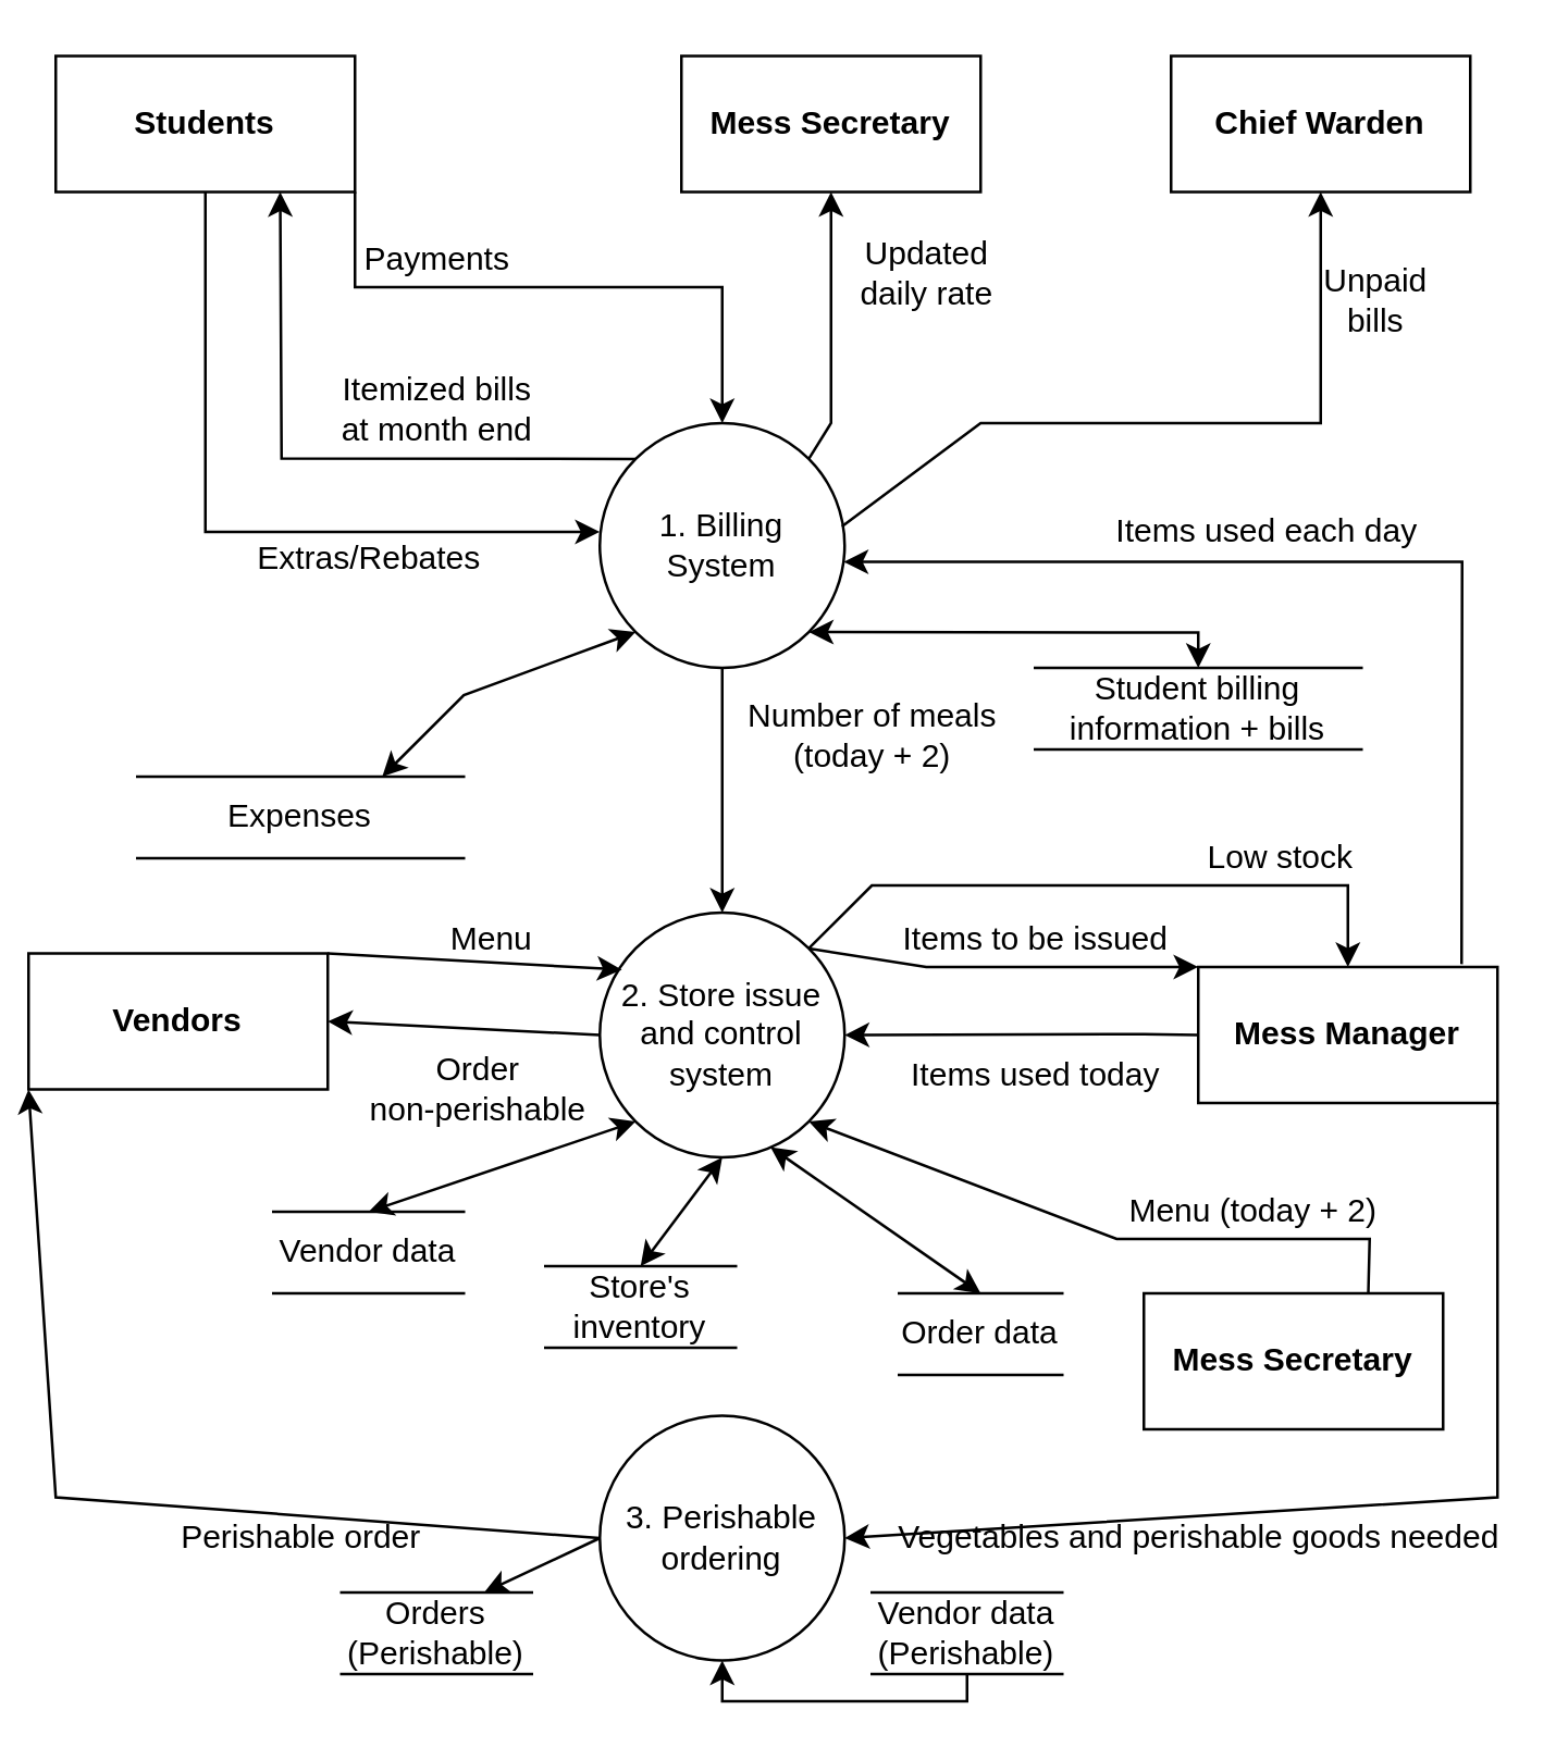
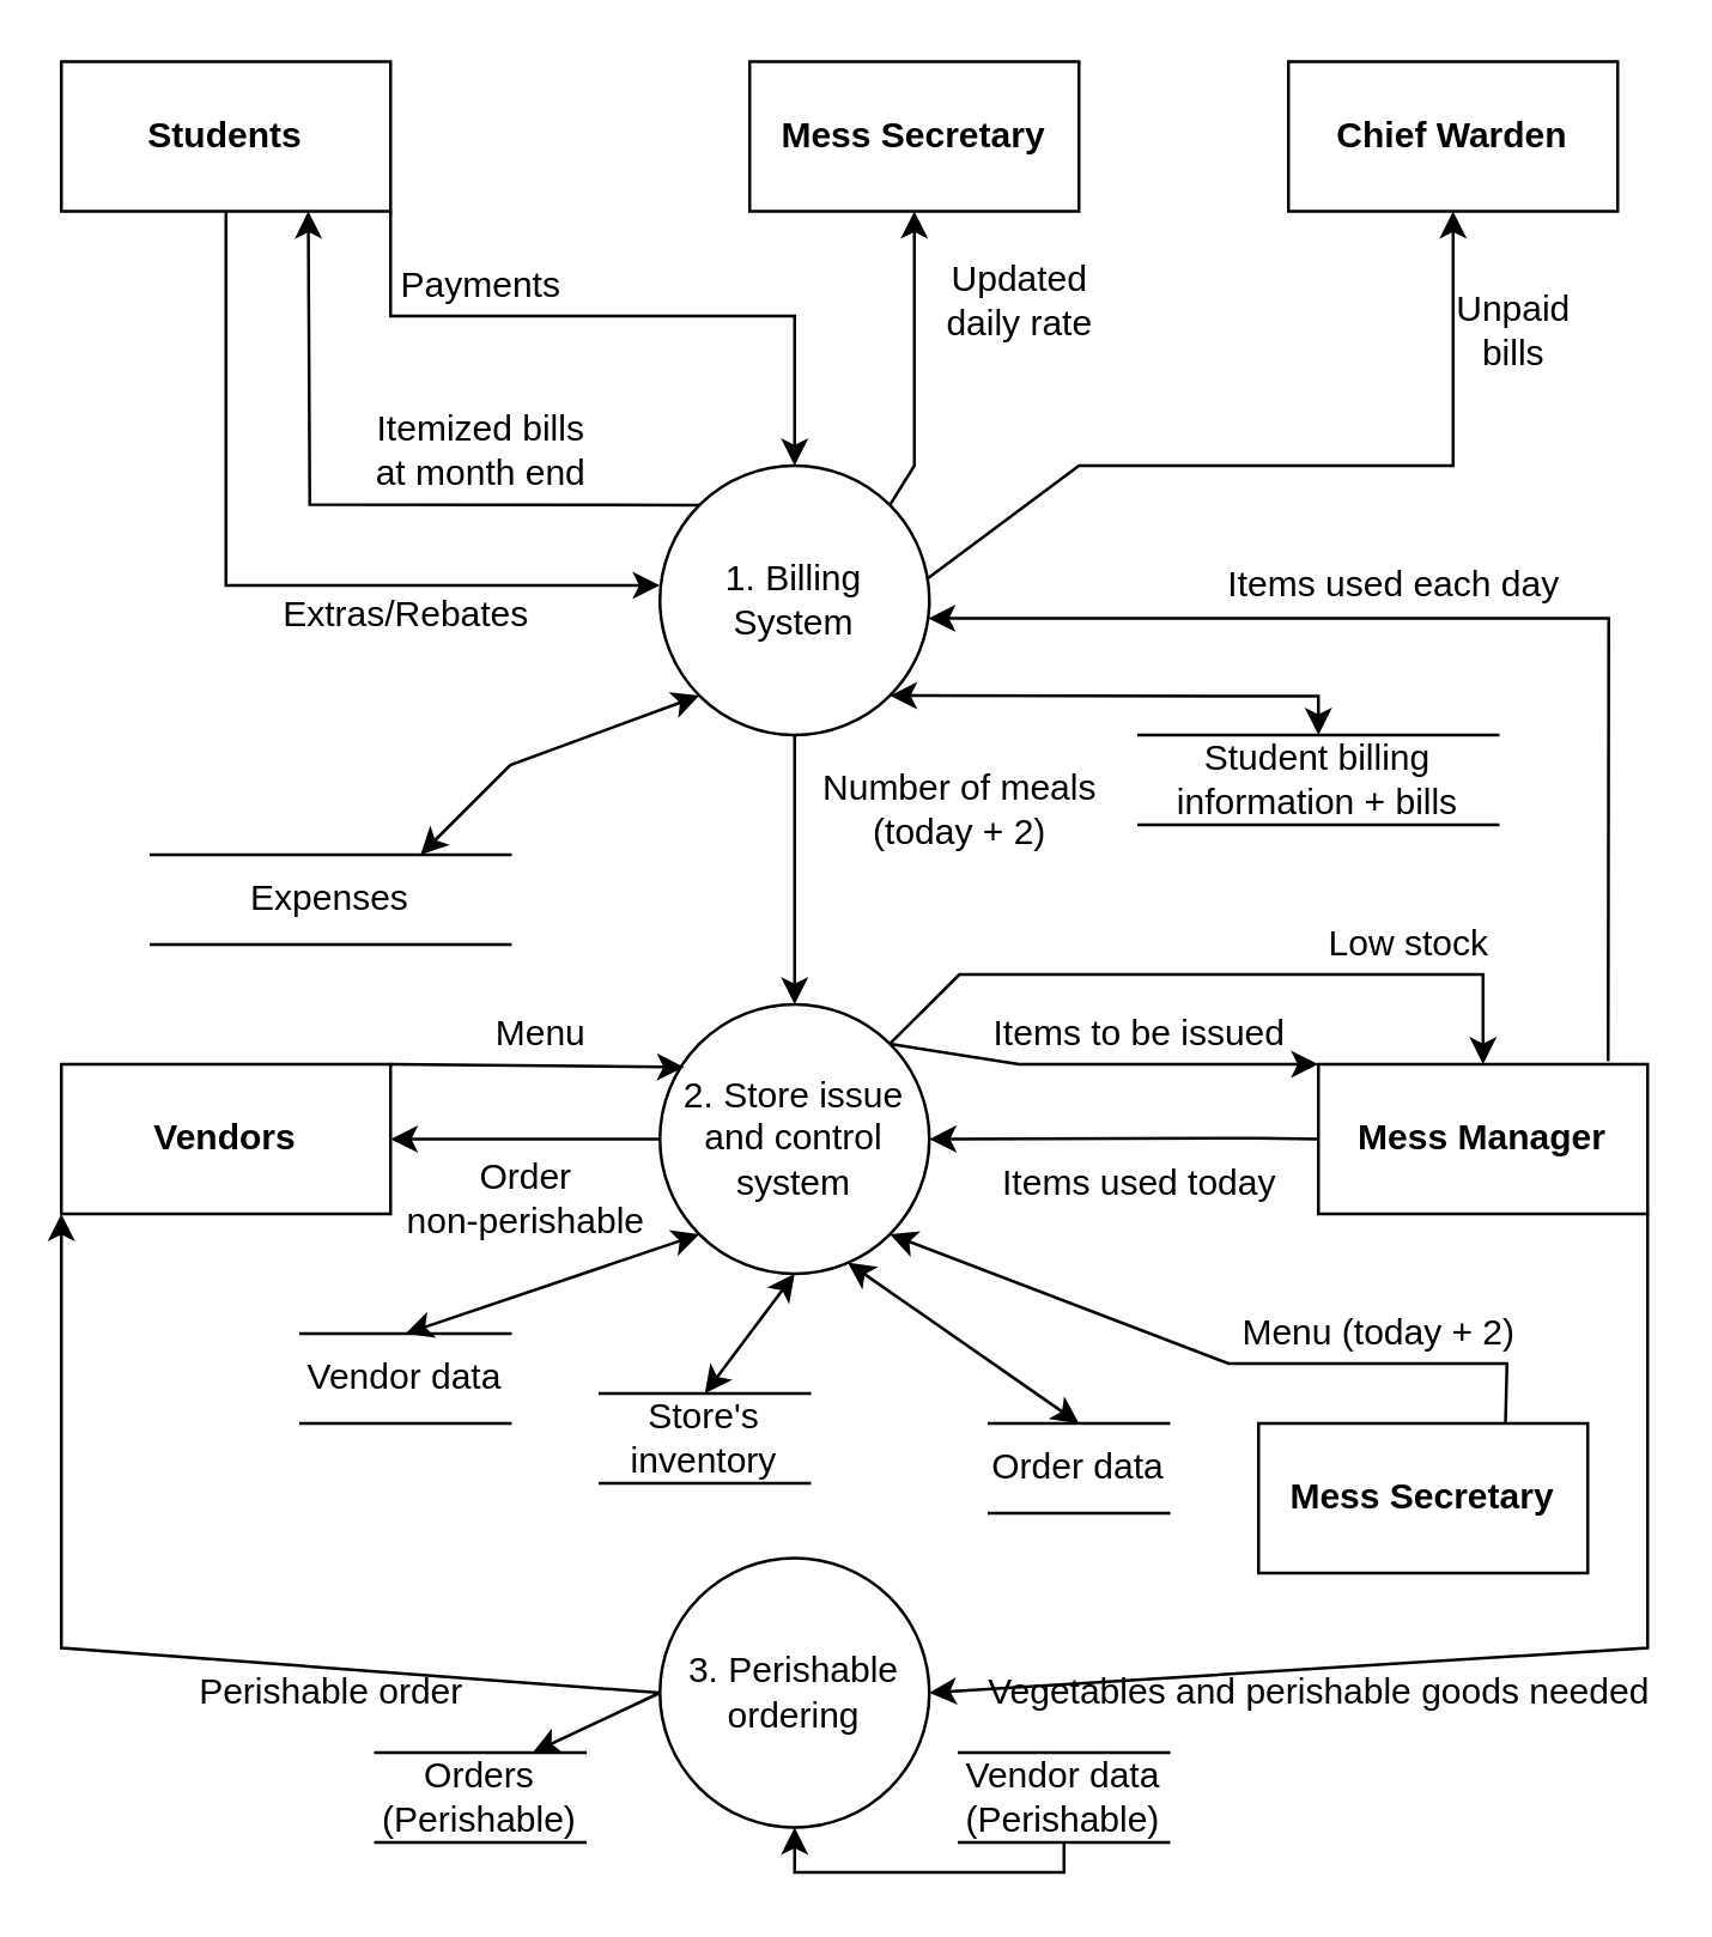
- <mxCell id="21" value="Vendors" style="rounded=0;whiteSpace=wrap;html=1;fontStyle=1" vertex="1" parent="1"><mxGeometry x="10" y="350" width="110" height="50" as="geometry" /></mxCell>
+ <mxCell id="21" value="Vendors" style="rounded=0;whiteSpace=wrap;html=1;fontStyle=1" vertex="1" parent="1"><mxGeometry x="20" y="355" width="110" height="50" as="geometry" /></mxCell>
